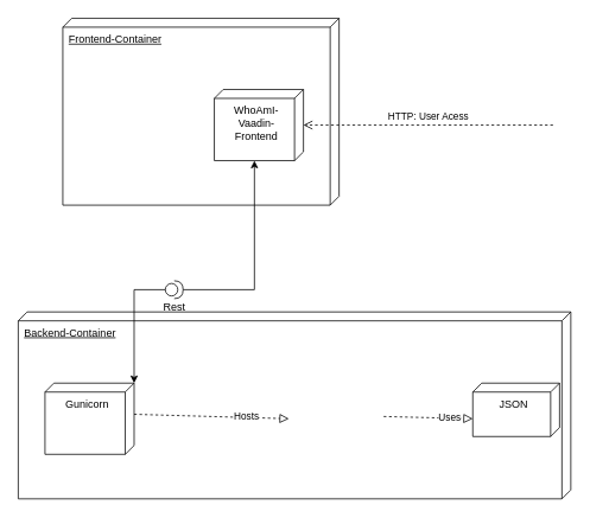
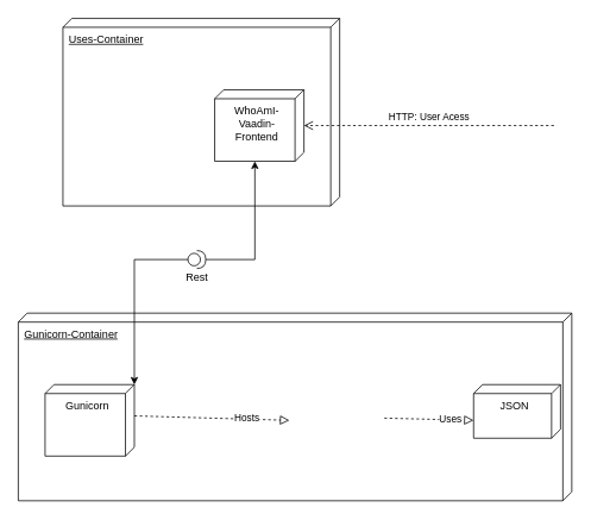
- <mxCell id="2" value="&lt;u&gt;Frontend-Container&lt;/u&gt;" style="verticalAlign=top;align=left;shape=cube;size=10;direction=south;fontStyle=0;html=1;boundedLbl=1;spacingLeft=5;whiteSpace=wrap;" parent="1" vertex="1"><mxGeometry x="70" y="20" width="310" height="210" as="geometry" /></mxCell>
+ <mxCell id="2" value="&lt;u&gt;Uses-Container&lt;/u&gt;" style="verticalAlign=top;align=left;shape=cube;size=10;direction=south;fontStyle=0;html=1;boundedLbl=1;spacingLeft=5;whiteSpace=wrap;" parent="1" vertex="1"><mxGeometry x="70" y="20" width="310" height="210" as="geometry" /></mxCell>
- <mxCell id="11" value="Rest" style="shape=providedRequiredInterface;html=1;verticalLabelPosition=bottom;sketch=0;" vertex="1" parent="1"><mxGeometry x="185" y="315" width="20" height="20" as="geometry" /></mxCell>
+ <mxCell id="11" value="Rest" style="shape=providedRequiredInterface;html=1;verticalLabelPosition=bottom;sketch=0;" vertex="1" parent="1"><mxGeometry x="210" y="280" width="20" height="20" as="geometry" /></mxCell>
- <mxCell id="4" value="&lt;u&gt;Backend-Container&lt;/u&gt;" style="verticalAlign=top;align=left;shape=cube;size=10;direction=south;fontStyle=0;html=1;boundedLbl=1;spacingLeft=5;whiteSpace=wrap;" vertex="1" parent="1"><mxGeometry x="20" y="350" width="620" height="210" as="geometry" /></mxCell>
+ <mxCell id="4" value="&lt;u&gt;Gunicorn-Container&lt;/u&gt;" style="verticalAlign=top;align=left;shape=cube;size=10;direction=south;fontStyle=0;html=1;boundedLbl=1;spacingLeft=5;whiteSpace=wrap;" vertex="1" parent="1"><mxGeometry x="20" y="350" width="620" height="210" as="geometry" /></mxCell>
